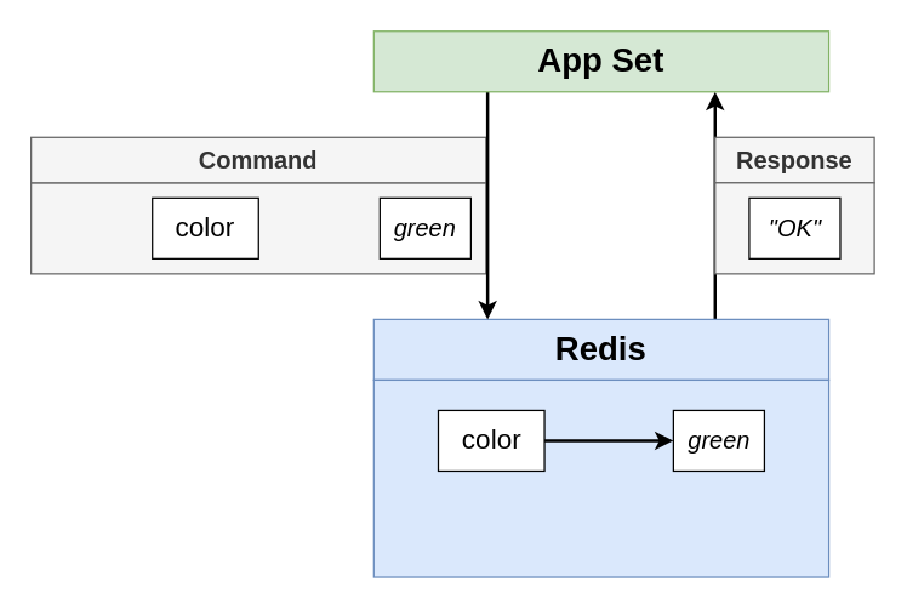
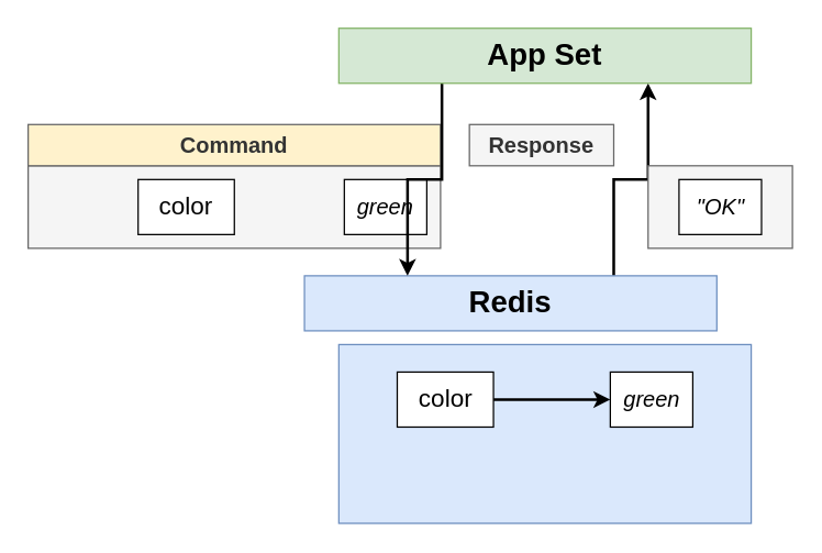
- <mxCell id="8" value="Command" style="rounded=0;whiteSpace=wrap;html=1;fontSize=16;align=center;fontStyle=1;fillColor=#f5f5f5;strokeColor=#666666;fontColor=#333333;" vertex="1" parent="1"><mxGeometry x="20" y="90" width="300" height="30" as="geometry" /></mxCell>
+ <mxCell id="8" value="Command" style="rounded=0;whiteSpace=wrap;html=1;fontSize=16;align=center;fontStyle=1;fillColor=#fff2cc;strokeColor=#666666;fontColor=#333333;" vertex="1" parent="1"><mxGeometry x="20" y="90" width="300" height="30" as="geometry" /></mxCell>
- <mxCell id="11" value="Response" style="rounded=0;whiteSpace=wrap;html=1;fontSize=16;align=center;fontStyle=1;fillColor=#f5f5f5;strokeColor=#666666;fontColor=#333333;" vertex="1" parent="1"><mxGeometry x="471" y="90" width="105" height="30" as="geometry" /></mxCell>
+ <mxCell id="11" value="Response" style="rounded=0;whiteSpace=wrap;html=1;fontSize=16;align=center;fontStyle=1;fillColor=#f5f5f5;strokeColor=#666666;fontColor=#333333;" vertex="1" parent="1"><mxGeometry x="341" y="90" width="105" height="30" as="geometry" /></mxCell>
- <mxCell id="4" value="Redis" style="rounded=0;whiteSpace=wrap;html=1;fontStyle=1;fillColor=#dae8fc;strokeColor=#6c8ebf;fontSize=22;" vertex="1" parent="1"><mxGeometry x="246" y="210" width="300" height="40" as="geometry" /></mxCell>
+ <mxCell id="4" value="Redis" style="rounded=0;whiteSpace=wrap;html=1;fontStyle=1;fillColor=#dae8fc;strokeColor=#6c8ebf;fontSize=22;" vertex="1" parent="1"><mxGeometry x="221" y="200" width="300" height="40" as="geometry" /></mxCell>
